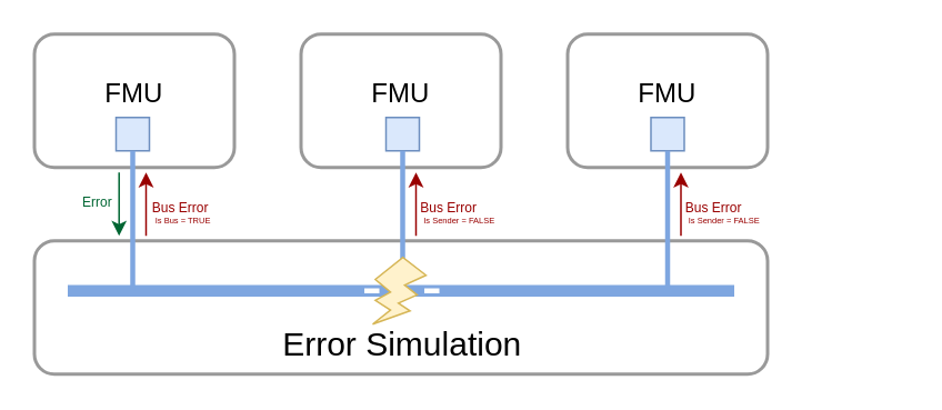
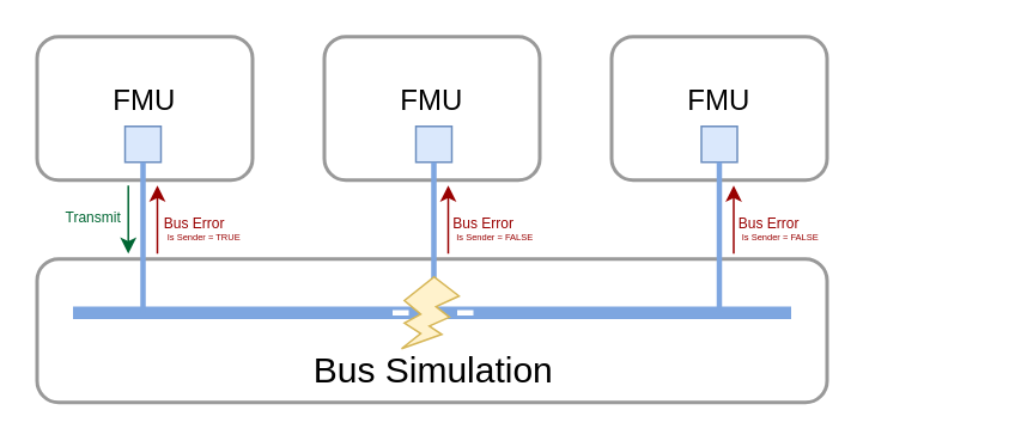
- <mxCell id="19" value="Error" style="text;html=1;strokeColor=none;fillColor=none;align=right;verticalAlign=middle;whiteSpace=wrap;rounded=0;fontSize=8;fontColor=#006633;" parent="1" vertex="1"><mxGeometry x="29" y="116" width="40" height="10" as="geometry" /></mxCell>
+ <mxCell id="19" value="Transmit" style="text;html=1;strokeColor=none;fillColor=none;align=right;verticalAlign=middle;whiteSpace=wrap;rounded=0;fontSize=8;fontColor=#006633;" parent="1" vertex="1"><mxGeometry x="29" y="116" width="40" height="10" as="geometry" /></mxCell>
- <mxCell id="29" value="Is Bus = TRUE&lt;br&gt;&lt;div&gt;&lt;br&gt;&lt;/div&gt;" style="text;html=1;strokeColor=none;fillColor=none;align=left;verticalAlign=middle;whiteSpace=wrap;rounded=0;fontSize=5;fontColor=#990000;" vertex="1" parent="1"><mxGeometry x="91" y="129" width="132" height="10" as="geometry" /></mxCell>
+ <mxCell id="29" value="Is Sender = TRUE&lt;br&gt;&lt;div&gt;&lt;br&gt;&lt;/div&gt;" style="text;html=1;strokeColor=none;fillColor=none;align=left;verticalAlign=middle;whiteSpace=wrap;rounded=0;fontSize=5;fontColor=#990000;" vertex="1" parent="1"><mxGeometry x="91" y="129" width="132" height="10" as="geometry" /></mxCell>
- <mxCell id="12" value="&lt;font style=&quot;font-size: 20px;&quot;&gt;Error Simulation&lt;/font&gt;" style="text;html=1;strokeColor=none;fillColor=none;align=center;verticalAlign=middle;whiteSpace=wrap;rounded=0;movable=1;resizable=1;rotatable=1;deletable=1;editable=1;connectable=1;fontSize=20;" parent="1" vertex="1"><mxGeometry x="41" y="190" width="400" height="30" as="geometry" /></mxCell>
+ <mxCell id="12" value="&lt;font style=&quot;font-size: 20px;&quot;&gt;Bus Simulation&lt;/font&gt;" style="text;html=1;strokeColor=none;fillColor=none;align=center;verticalAlign=middle;whiteSpace=wrap;rounded=0;movable=1;resizable=1;rotatable=1;deletable=1;editable=1;connectable=1;fontSize=20;" parent="1" vertex="1"><mxGeometry x="41" y="190" width="400" height="30" as="geometry" /></mxCell>
